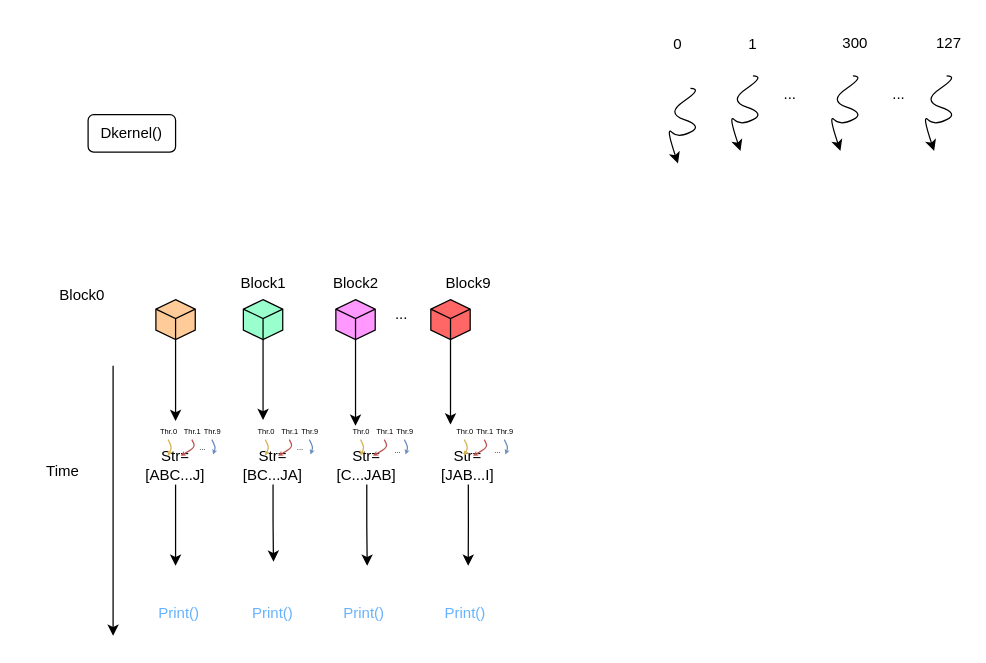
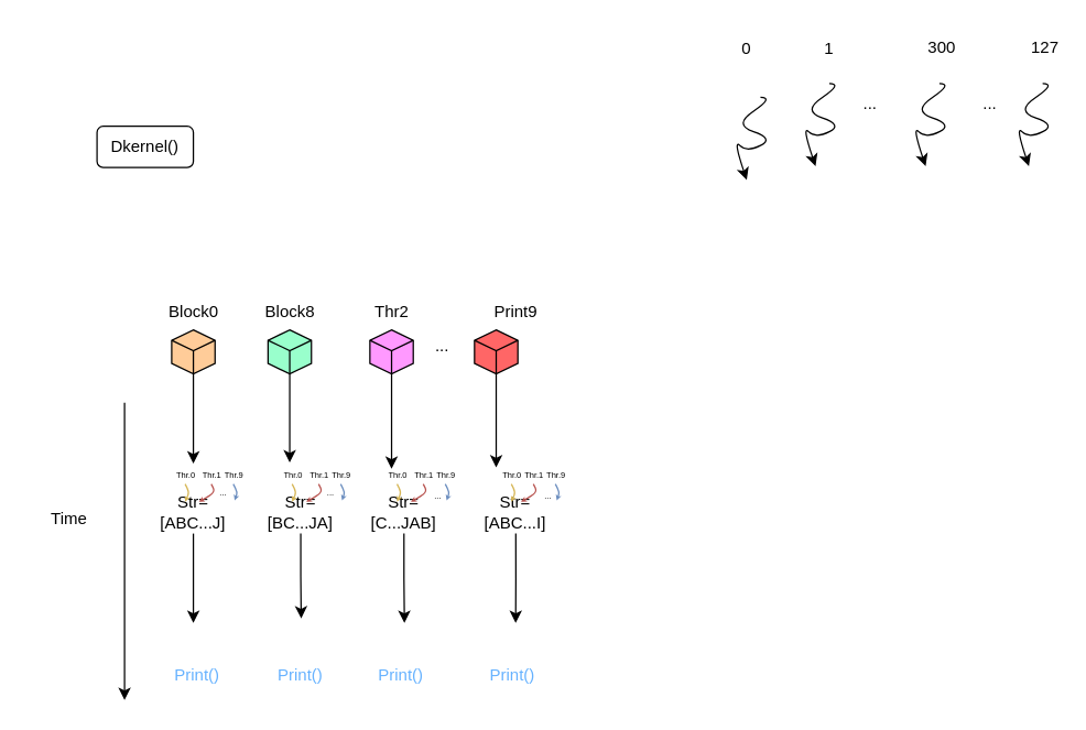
- <mxCell id="19" value="Block1" style="text;html=1;align=center;verticalAlign=middle;resizable=0;points=[];autosize=1;strokeColor=none;fillColor=none;" vertex="1" parent="1"><mxGeometry x="183" y="213" width="54" height="26" as="geometry" /></mxCell>
+ <mxCell id="19" value="Block8" style="text;html=1;align=center;verticalAlign=middle;resizable=0;points=[];autosize=1;strokeColor=none;fillColor=none;" vertex="1" parent="1"><mxGeometry x="183" y="213" width="54" height="26" as="geometry" /></mxCell>
- <mxCell id="22" value="Block2" style="text;html=1;align=center;verticalAlign=middle;resizable=0;points=[];autosize=1;strokeColor=none;fillColor=none;" vertex="1" parent="1"><mxGeometry x="257" y="213" width="54" height="26" as="geometry" /></mxCell>
+ <mxCell id="22" value="Thr2" style="text;html=1;align=center;verticalAlign=middle;resizable=0;points=[];autosize=1;strokeColor=none;fillColor=none;" vertex="1" parent="1"><mxGeometry x="257" y="213" width="54" height="26" as="geometry" /></mxCell>
- <mxCell id="25" value="Block9" style="text;html=1;align=center;verticalAlign=middle;resizable=0;points=[];autosize=1;strokeColor=none;fillColor=none;" vertex="1" parent="1"><mxGeometry x="347" y="213" width="54" height="26" as="geometry" /></mxCell>
+ <mxCell id="25" value="Print9" style="text;html=1;align=center;verticalAlign=middle;resizable=0;points=[];autosize=1;strokeColor=none;fillColor=none;" vertex="1" parent="1"><mxGeometry x="347" y="213" width="54" height="26" as="geometry" /></mxCell>
- <mxCell id="16" value="Block0" style="text;html=1;align=center;verticalAlign=middle;resizable=0;points=[];autosize=1;strokeColor=none;fillColor=none;" vertex="1" parent="1"><mxGeometry x="38" y="223" width="54" height="26" as="geometry" /></mxCell>
+ <mxCell id="16" value="Block0" style="text;html=1;align=center;verticalAlign=middle;resizable=0;points=[];autosize=1;strokeColor=none;fillColor=none;" vertex="1" parent="1"><mxGeometry x="113" y="213" width="54" height="26" as="geometry" /></mxCell>
- <mxCell id="34" value="Str=[JAB...I]" style="text;html=1;align=center;verticalAlign=middle;whiteSpace=wrap;rounded=0;" vertex="1" parent="1"><mxGeometry x="344.25" y="357" width="60" height="30" as="geometry" /></mxCell>
+ <mxCell id="34" value="Str=[ABC...I]" style="text;html=1;align=center;verticalAlign=middle;whiteSpace=wrap;rounded=0;" vertex="1" parent="1"><mxGeometry x="344.25" y="357" width="60" height="30" as="geometry" /></mxCell>
